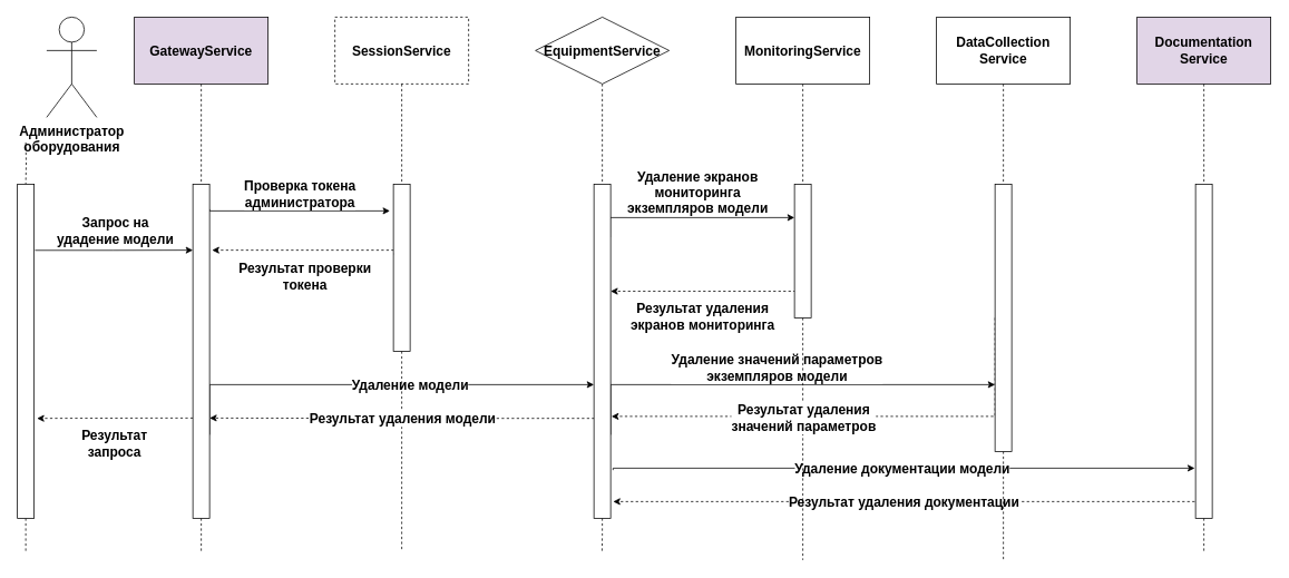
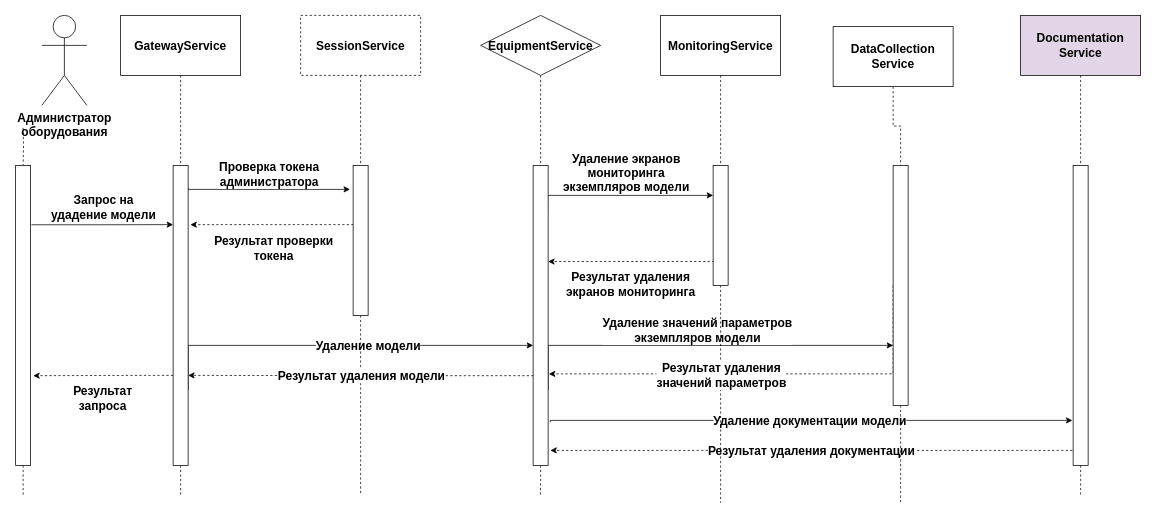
- <mxCell id="8" value="GatewayService" style="rounded=0;whiteSpace=wrap;html=1;fontSize=16;fontStyle=1;fillColor=#e1d5e7;" parent="1" vertex="1"><mxGeometry x="160" y="20" width="160" height="80" as="geometry" /></mxCell>
+ <mxCell id="8" value="GatewayService" style="rounded=0;whiteSpace=wrap;html=1;fontSize=16;fontStyle=1" parent="1" vertex="1"><mxGeometry x="160" y="20" width="160" height="80" as="geometry" /></mxCell>
- <mxCell id="38" value="DataCollection&lt;br&gt;Service" style="rounded=0;whiteSpace=wrap;html=1;fontSize=16;fontStyle=1" parent="1" vertex="1"><mxGeometry x="1120" y="20" width="160" height="80" as="geometry" /></mxCell>
+ <mxCell id="38" value="DataCollection&lt;br&gt;Service" style="rounded=0;whiteSpace=wrap;html=1;fontSize=16;fontStyle=1" parent="1" vertex="1"><mxGeometry x="1110" y="35" width="160" height="80" as="geometry" /></mxCell>
